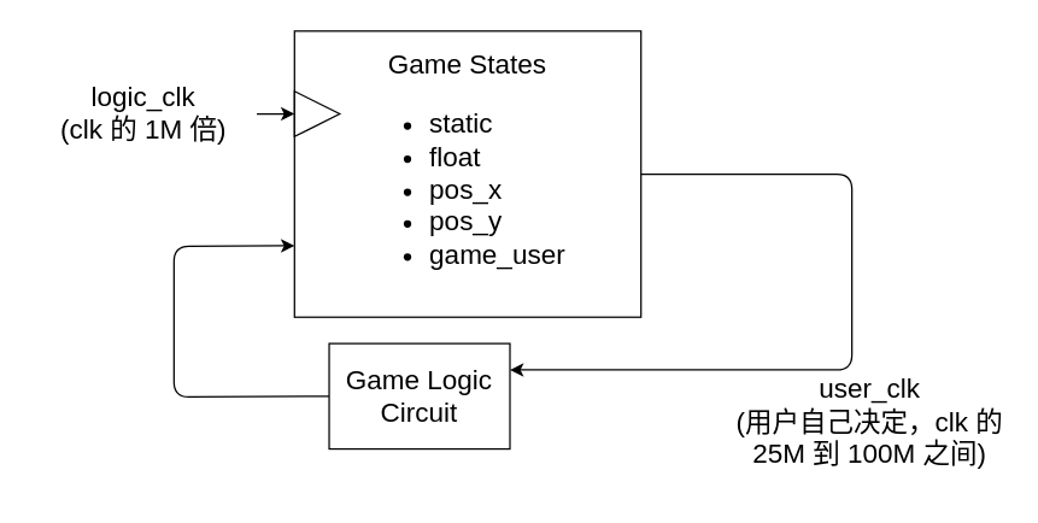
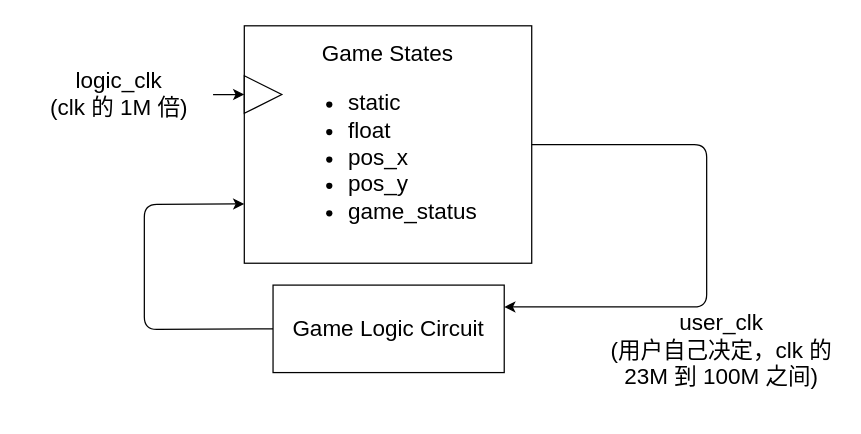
- <mxCell id="2" value="&lt;span style=&quot;font-size: 18px&quot;&gt;Game States&lt;/span&gt;&lt;br style=&quot;font-size: 18px&quot;&gt;&lt;ul style=&quot;font-size: 18px&quot;&gt;&lt;li style=&quot;text-align: left&quot;&gt;static&lt;/li&gt;&lt;li style=&quot;text-align: left&quot;&gt;float&lt;/li&gt;&lt;li style=&quot;text-align: left&quot;&gt;pos_x&lt;/li&gt;&lt;li style=&quot;text-align: left&quot;&gt;pos_y&lt;/li&gt;&lt;li style=&quot;text-align: left&quot;&gt;game_user&lt;/li&gt;&lt;/ul&gt;" style="rounded=0;whiteSpace=wrap;html=1;" vertex="1" parent="1"><mxGeometry x="195" y="20" width="230" height="190" as="geometry" /></mxCell>
+ <mxCell id="2" value="&lt;span style=&quot;font-size: 18px&quot;&gt;Game States&lt;/span&gt;&lt;br style=&quot;font-size: 18px&quot;&gt;&lt;ul style=&quot;font-size: 18px&quot;&gt;&lt;li style=&quot;text-align: left&quot;&gt;static&lt;/li&gt;&lt;li style=&quot;text-align: left&quot;&gt;float&lt;/li&gt;&lt;li style=&quot;text-align: left&quot;&gt;pos_x&lt;/li&gt;&lt;li style=&quot;text-align: left&quot;&gt;pos_y&lt;/li&gt;&lt;li style=&quot;text-align: left&quot;&gt;game_status&lt;/li&gt;&lt;/ul&gt;" style="rounded=0;whiteSpace=wrap;html=1;" vertex="1" parent="1"><mxGeometry x="195" y="20" width="230" height="190" as="geometry" /></mxCell>
- <mxCell id="3" value="Game Logic Circuit" style="rounded=0;whiteSpace=wrap;html=1;fontSize=18;align=center;" vertex="1" parent="1"><mxGeometry x="218" y="227.5" width="120" height="70" as="geometry" /></mxCell>
+ <mxCell id="3" value="Game Logic Circuit" style="rounded=0;whiteSpace=wrap;html=1;fontSize=18;align=center;" vertex="1" parent="1"><mxGeometry x="218" y="227.5" width="185" height="70" as="geometry" /></mxCell>
- <mxCell id="9" value="user_clk&lt;br&gt;(用户自己决定，clk 的 25M 到 100M 之间)" style="text;html=1;strokeColor=none;fillColor=none;align=center;verticalAlign=middle;whiteSpace=wrap;rounded=0;fontSize=18;" vertex="1" parent="1"><mxGeometry x="487" y="235" width="180" height="90" as="geometry" /></mxCell>
+ <mxCell id="9" value="user_clk&lt;br&gt;(用户自己决定，clk 的 23M 到 100M 之间)" style="text;html=1;strokeColor=none;fillColor=none;align=center;verticalAlign=middle;whiteSpace=wrap;rounded=0;fontSize=18;" vertex="1" parent="1"><mxGeometry x="487" y="235" width="180" height="90" as="geometry" /></mxCell>
